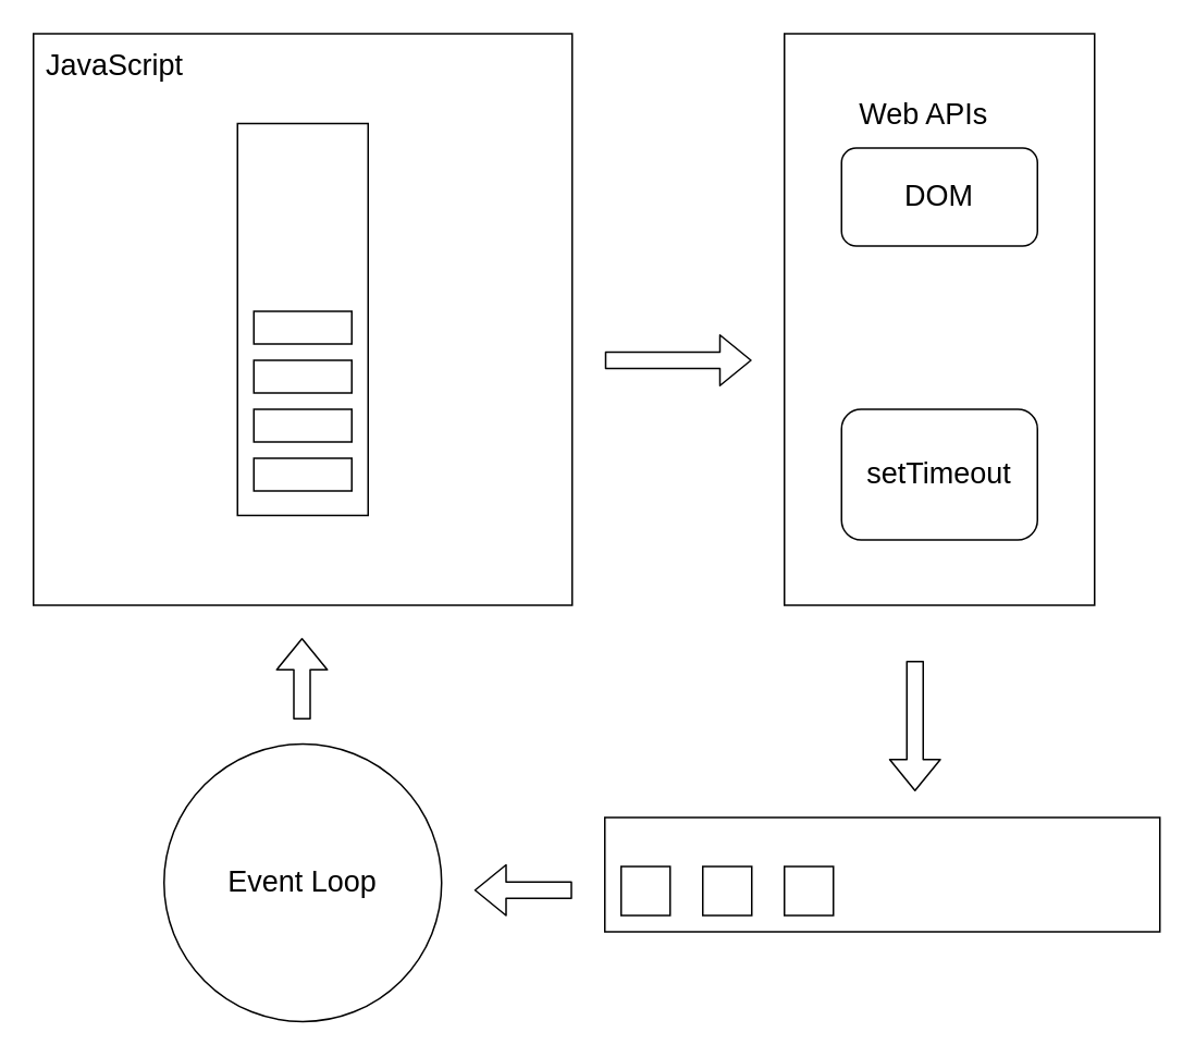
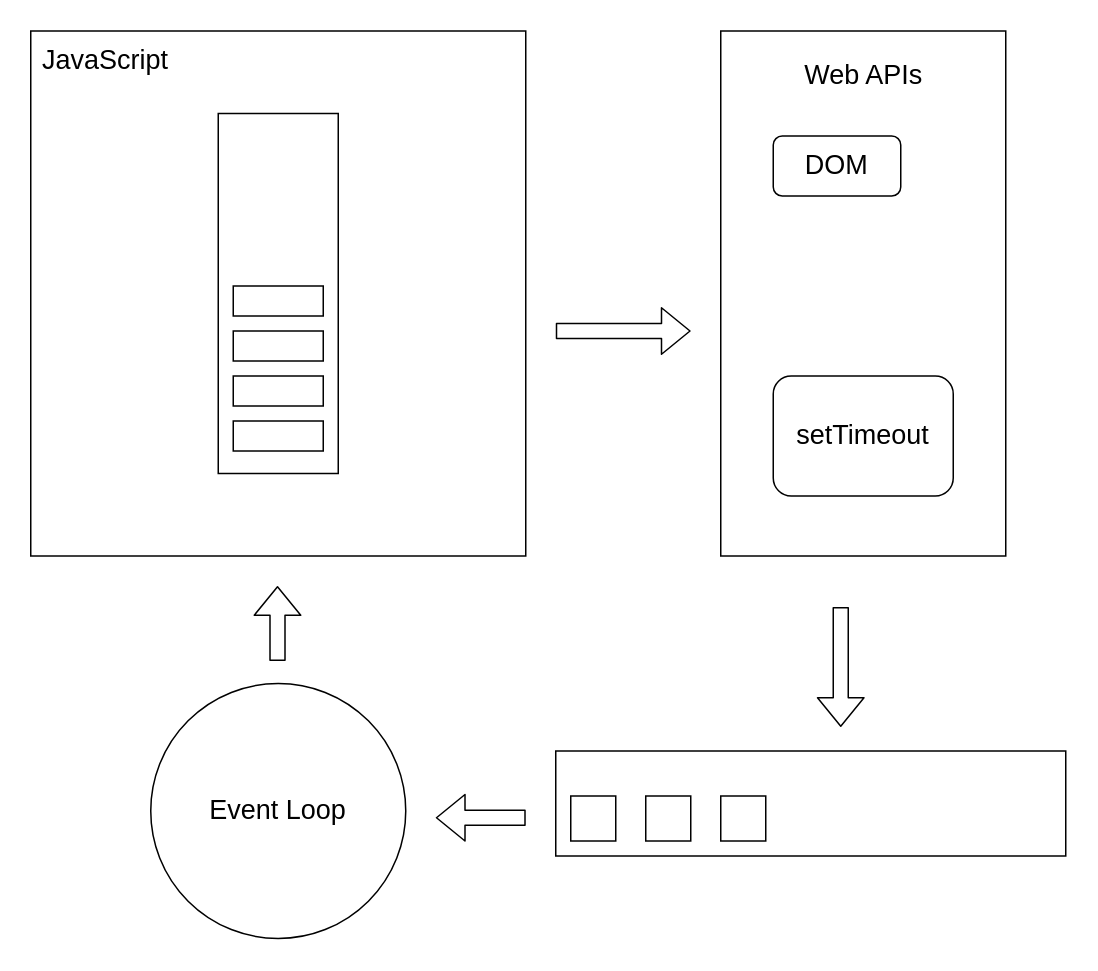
- <mxCell id="11" value="&lt;font style=&quot;font-size: 18px&quot;&gt;Web APIs&lt;/font&gt;" style="text;html=1;strokeColor=none;fillColor=none;align=center;verticalAlign=middle;whiteSpace=wrap;rounded=0;" vertex="1" parent="1"><mxGeometry x="517.5" y="60" width="95" height="20" as="geometry" /></mxCell>
+ <mxCell id="11" value="&lt;font style=&quot;font-size: 18px&quot;&gt;Web APIs&lt;/font&gt;" style="text;html=1;strokeColor=none;fillColor=none;align=center;verticalAlign=middle;whiteSpace=wrap;rounded=0;" vertex="1" parent="1"><mxGeometry x="527.5" y="40" width="95" height="20" as="geometry" /></mxCell>
- <mxCell id="12" value="&lt;font style=&quot;font-size: 18px&quot;&gt;DOM&lt;/font&gt;" style="rounded=1;whiteSpace=wrap;html=1;" vertex="1" parent="1"><mxGeometry x="515" y="90" width="120" height="60" as="geometry" /></mxCell>
+ <mxCell id="12" value="&lt;font style=&quot;font-size: 18px&quot;&gt;DOM&lt;/font&gt;" style="rounded=1;whiteSpace=wrap;html=1;" vertex="1" parent="1"><mxGeometry x="515" y="90" width="85" height="40" as="geometry" /></mxCell>
